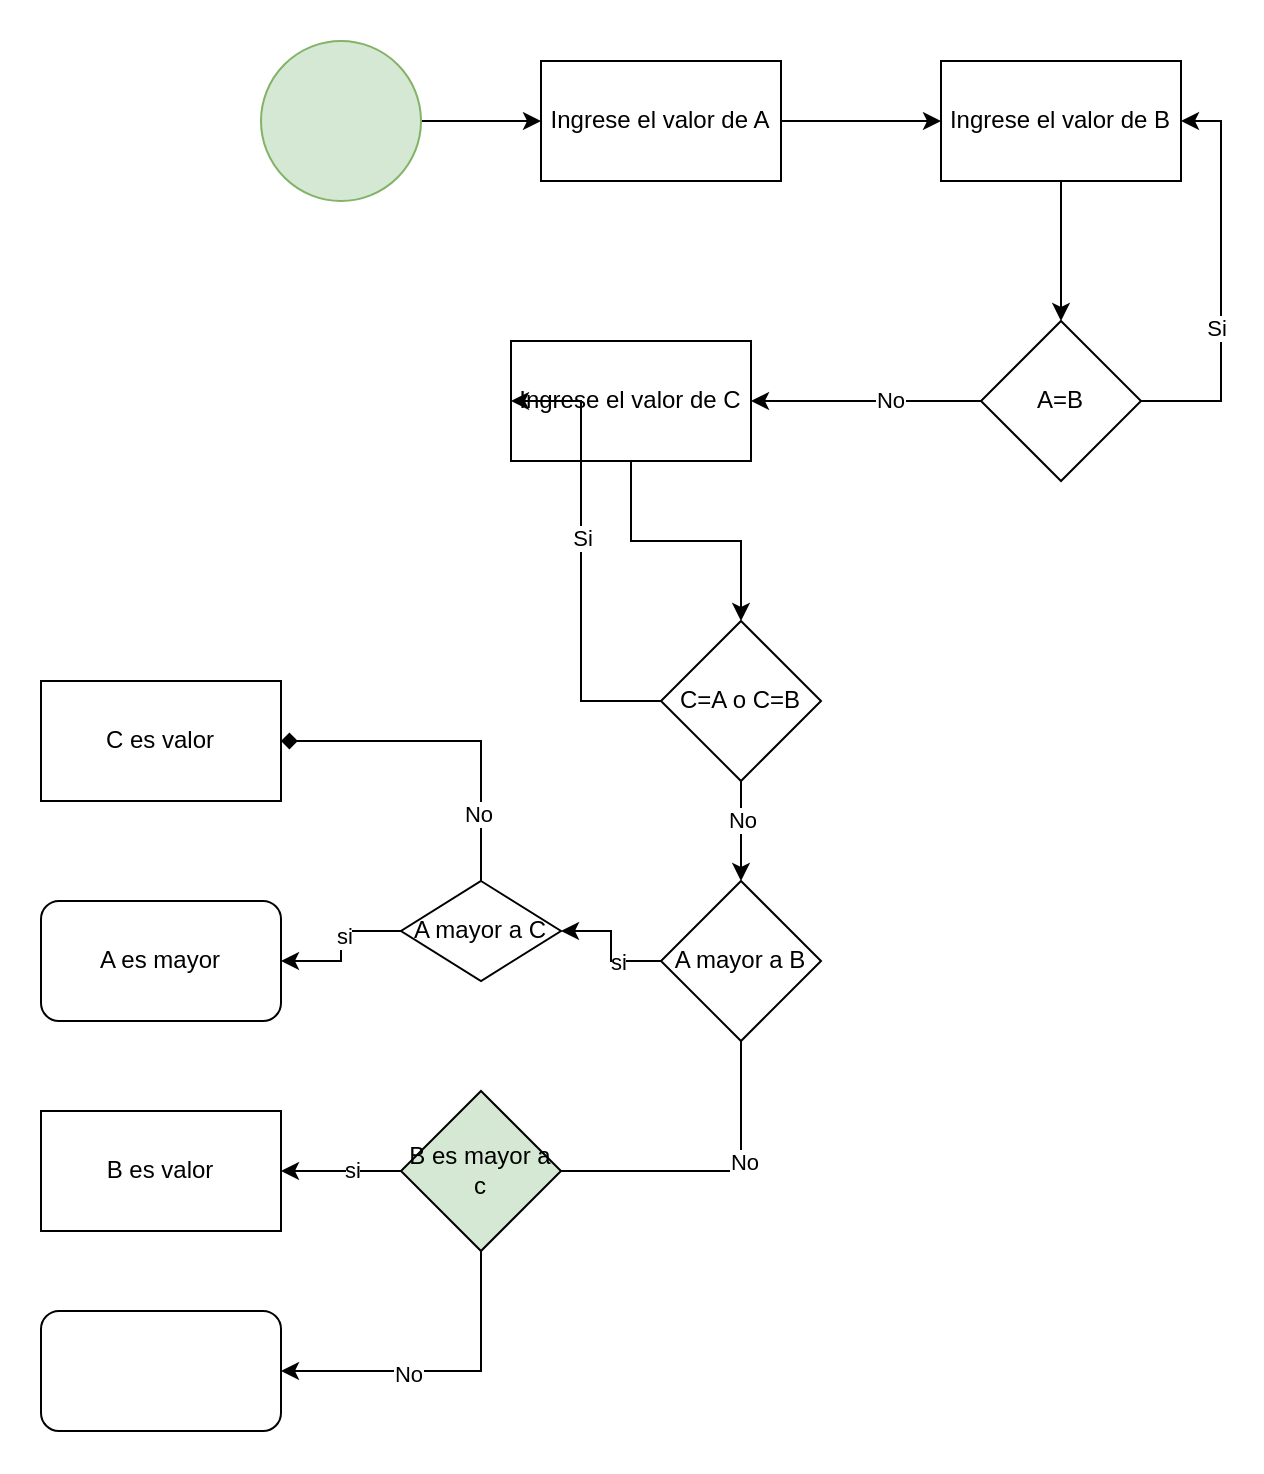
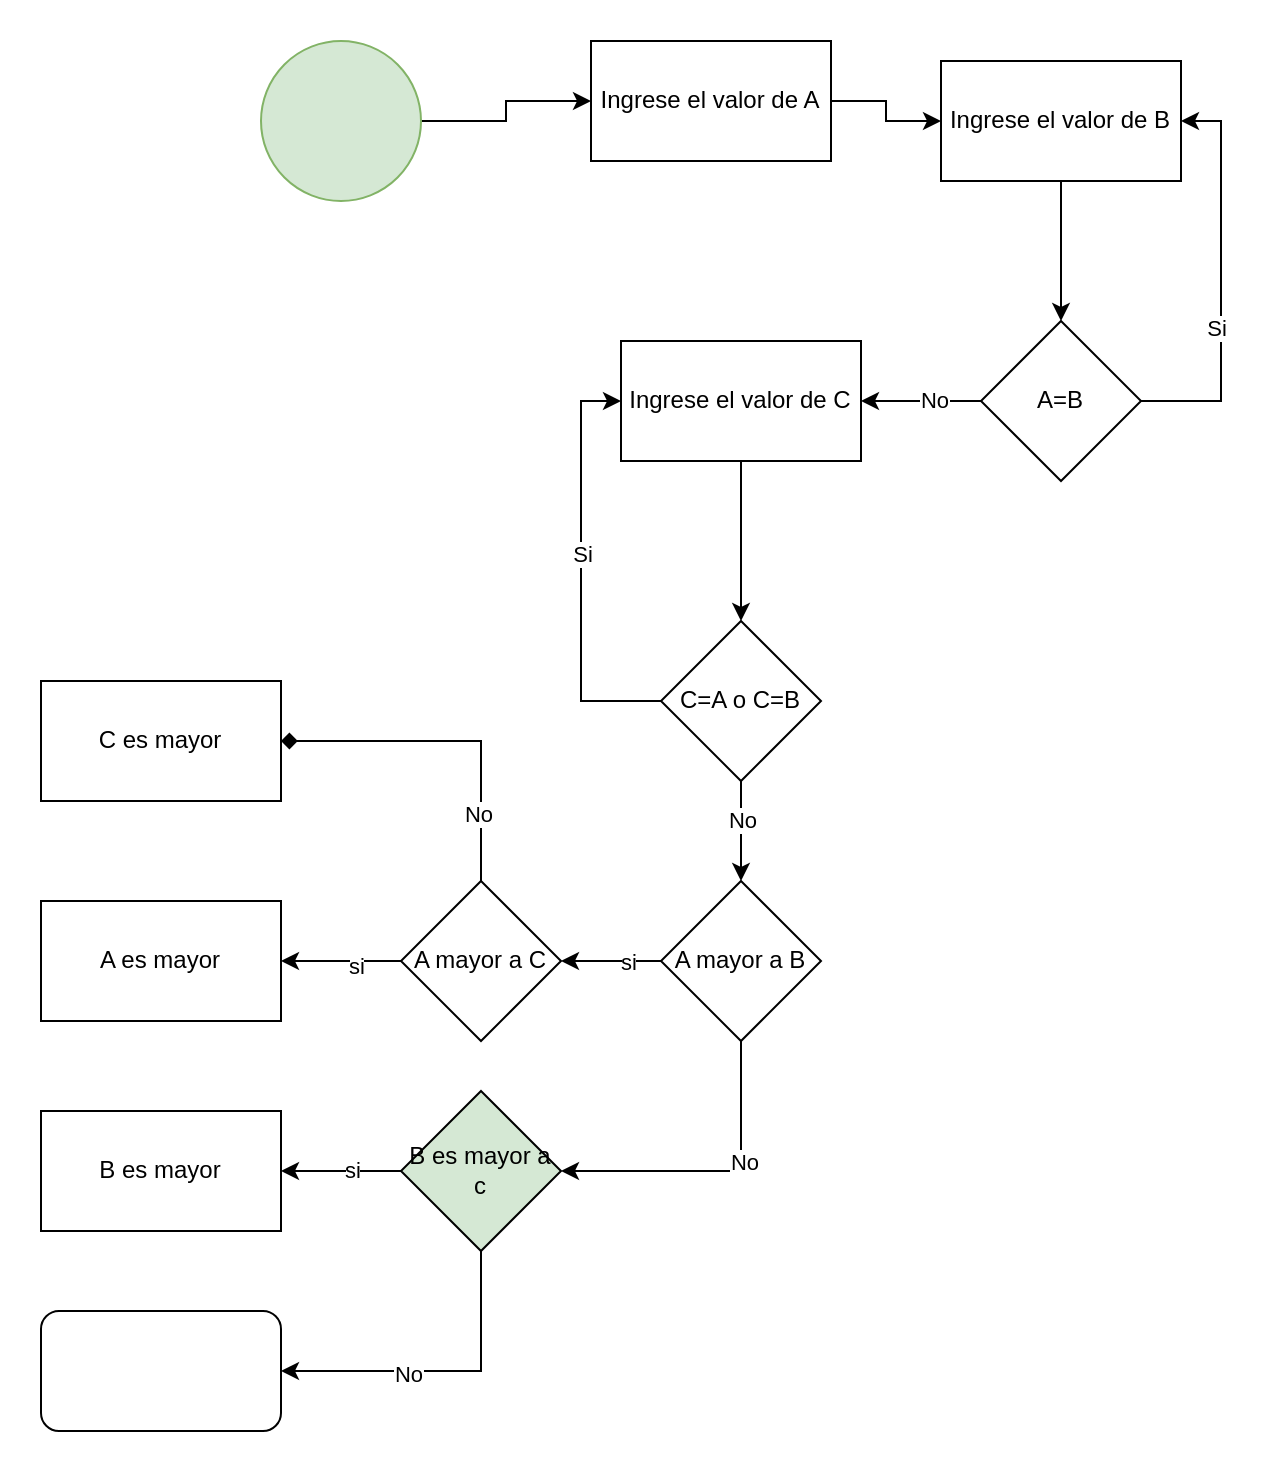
- <mxCell id="5" value="Ingrese el valor de A" style="whiteSpace=wrap;html=1;" vertex="1" parent="1"><mxGeometry x="270" y="30" width="120" height="60" as="geometry" /></mxCell>
+ <mxCell id="5" value="Ingrese el valor de A" style="whiteSpace=wrap;html=1;" vertex="1" parent="1"><mxGeometry x="295" y="20" width="120" height="60" as="geometry" /></mxCell>
- <mxCell id="14" value="Ingrese el valor de C" style="whiteSpace=wrap;html=1;" vertex="1" parent="1"><mxGeometry x="255" y="170" width="120" height="60" as="geometry" /></mxCell>
+ <mxCell id="14" value="Ingrese el valor de C" style="whiteSpace=wrap;html=1;" vertex="1" parent="1"><mxGeometry x="310" y="170" width="120" height="60" as="geometry" /></mxCell>
- <mxCell id="38" value="C es valor" style="rounded=0;whiteSpace=wrap;html=1;" vertex="1" parent="1"><mxGeometry x="20" y="340" width="120" height="60" as="geometry" /></mxCell>
+ <mxCell id="38" value="C es mayor" style="rounded=0;whiteSpace=wrap;html=1;" vertex="1" parent="1"><mxGeometry x="20" y="340" width="120" height="60" as="geometry" /></mxCell>
- <mxCell id="29" value="A mayor a C" style="rhombus;whiteSpace=wrap;html=1;" vertex="1" parent="1"><mxGeometry x="200" y="440" width="80" height="50" as="geometry" /></mxCell>
+ <mxCell id="29" value="A mayor a C" style="rhombus;whiteSpace=wrap;html=1;" vertex="1" parent="1"><mxGeometry x="200" y="440" width="80" height="80" as="geometry" /></mxCell>
- <mxCell id="30" value="A es mayor" style="whiteSpace=wrap;html=1;rounded=1;" vertex="1" parent="1"><mxGeometry x="20" y="450" width="120" height="60" as="geometry" /></mxCell>
+ <mxCell id="30" value="A es mayor" style="whiteSpace=wrap;html=1;" vertex="1" parent="1"><mxGeometry x="20" y="450" width="120" height="60" as="geometry" /></mxCell>
- <mxCell id="36" value="B es valor" style="whiteSpace=wrap;html=1;" vertex="1" parent="1"><mxGeometry x="20" y="555" width="120" height="60" as="geometry" /></mxCell>
+ <mxCell id="36" value="B es mayor" style="whiteSpace=wrap;html=1;" vertex="1" parent="1"><mxGeometry x="20" y="555" width="120" height="60" as="geometry" /></mxCell>
- <mxCell id="22" value="" style="edgeStyle=orthogonalEdgeStyle;rounded=0;orthogonalLoop=1;jettySize=auto;html=1;endArrow=none;" edge="1" parent="1" source="24" target="35"><mxGeometry relative="1" as="geometry"><Array as="points"><mxPoint x="370" y="550" /><mxPoint x="370" y="550" /></Array></mxGeometry></mxCell>
+ <mxCell id="22" value="" style="edgeStyle=orthogonalEdgeStyle;rounded=0;orthogonalLoop=1;jettySize=auto;html=1;" edge="1" parent="1" source="24" target="35"><mxGeometry relative="1" as="geometry"><Array as="points"><mxPoint x="370" y="550" /><mxPoint x="370" y="550" /></Array></mxGeometry></mxCell>
